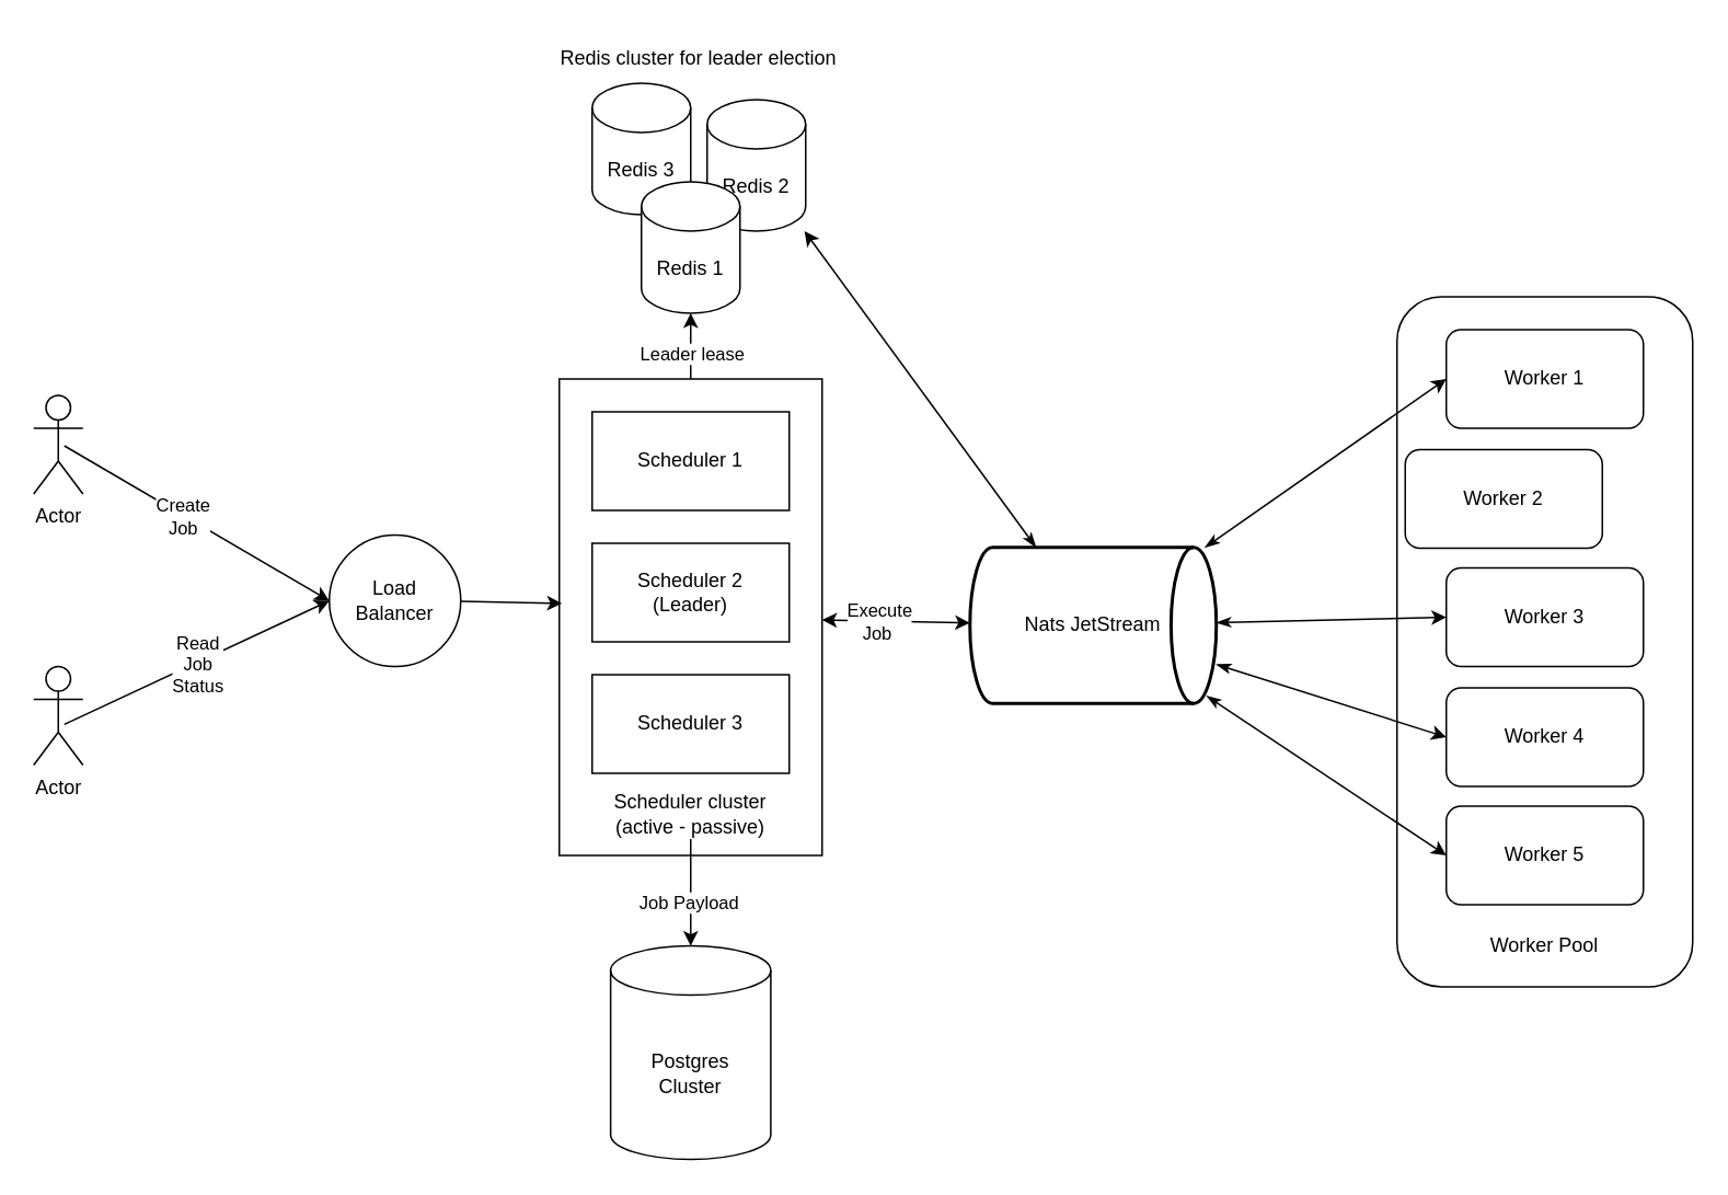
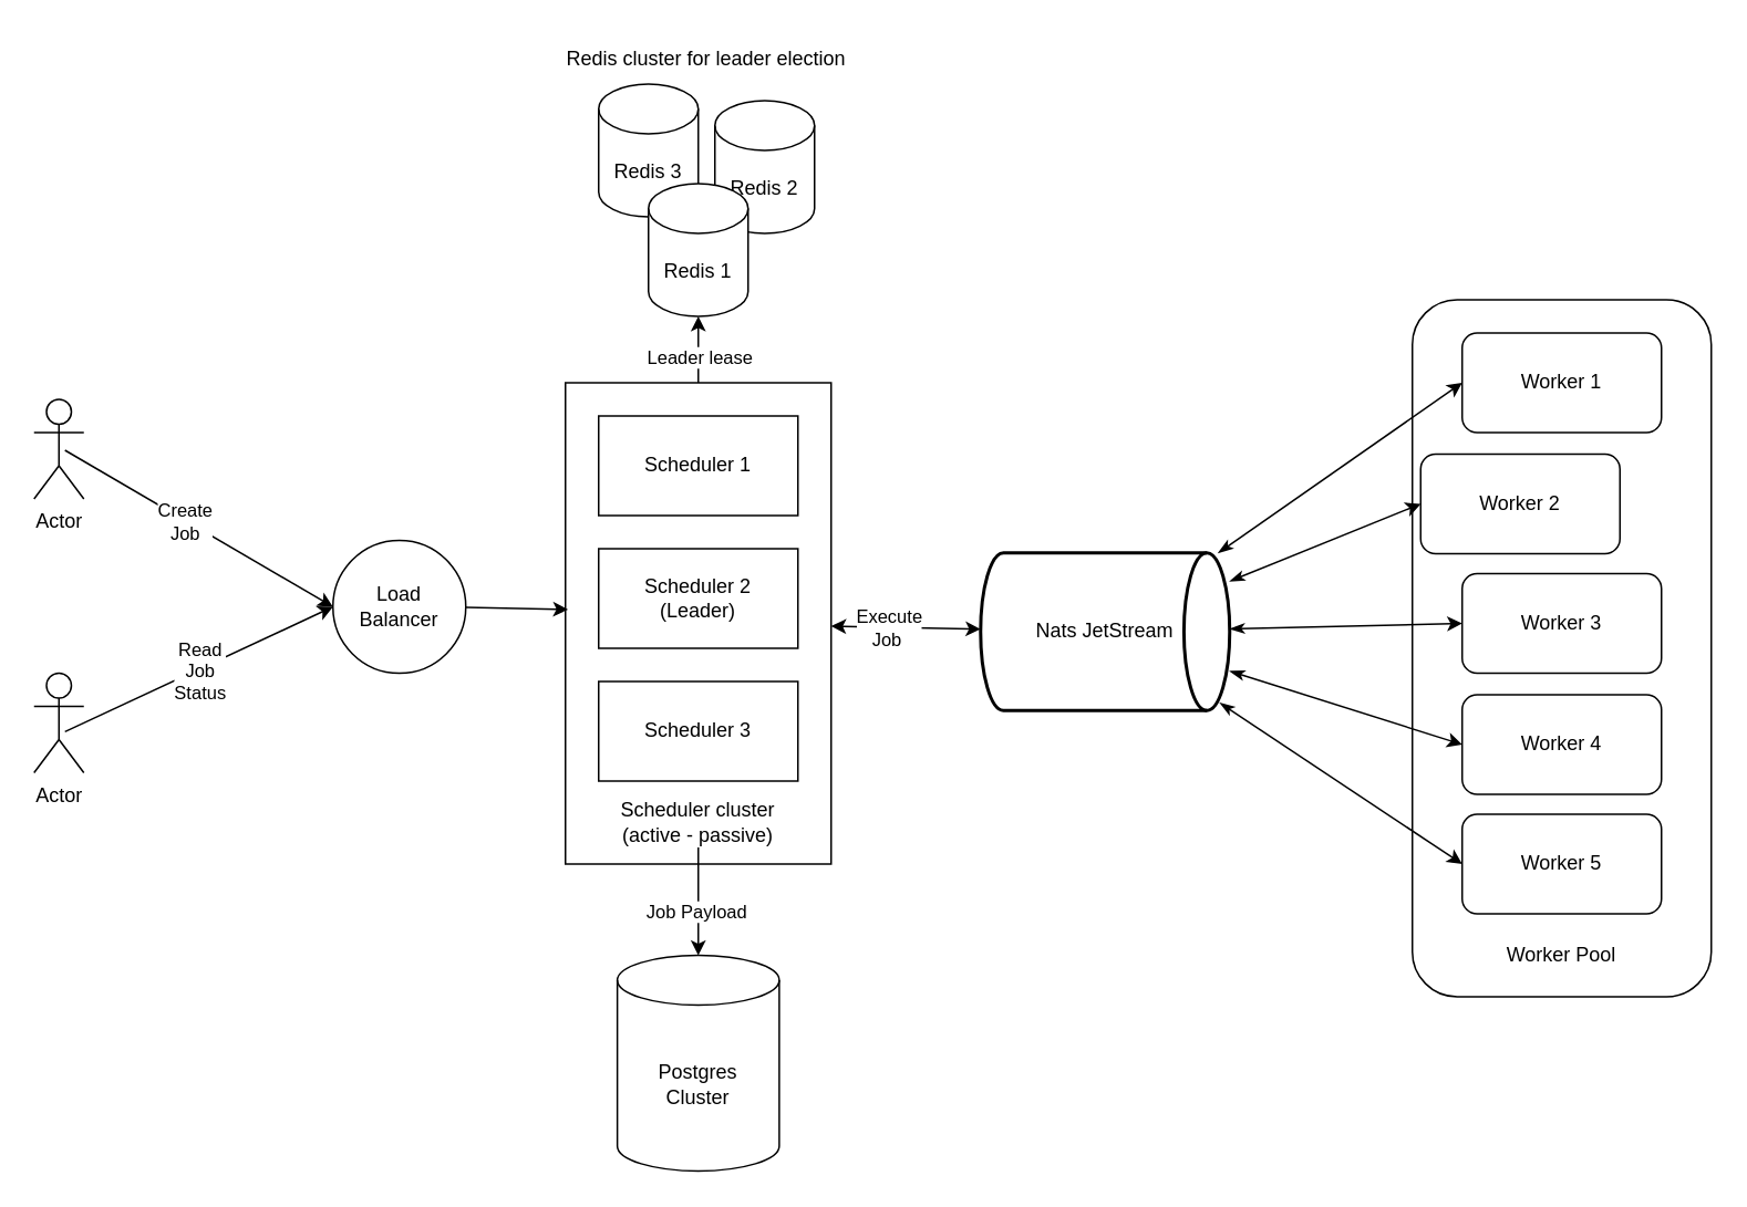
- <mxCell id="11" style="edgeStyle=none;html=1;startArrow=classicThin;startFill=1;" parent="2" source="15" target="33" edge="1"><mxGeometry relative="1" as="geometry" /></mxCell>
+ <mxCell id="11" style="edgeStyle=none;html=1;entryX=0;entryY=0.5;entryDx=0;entryDy=0;startArrow=classicThin;startFill=1;" parent="2" source="15" target="25" edge="1"><mxGeometry relative="1" as="geometry" /></mxCell>
